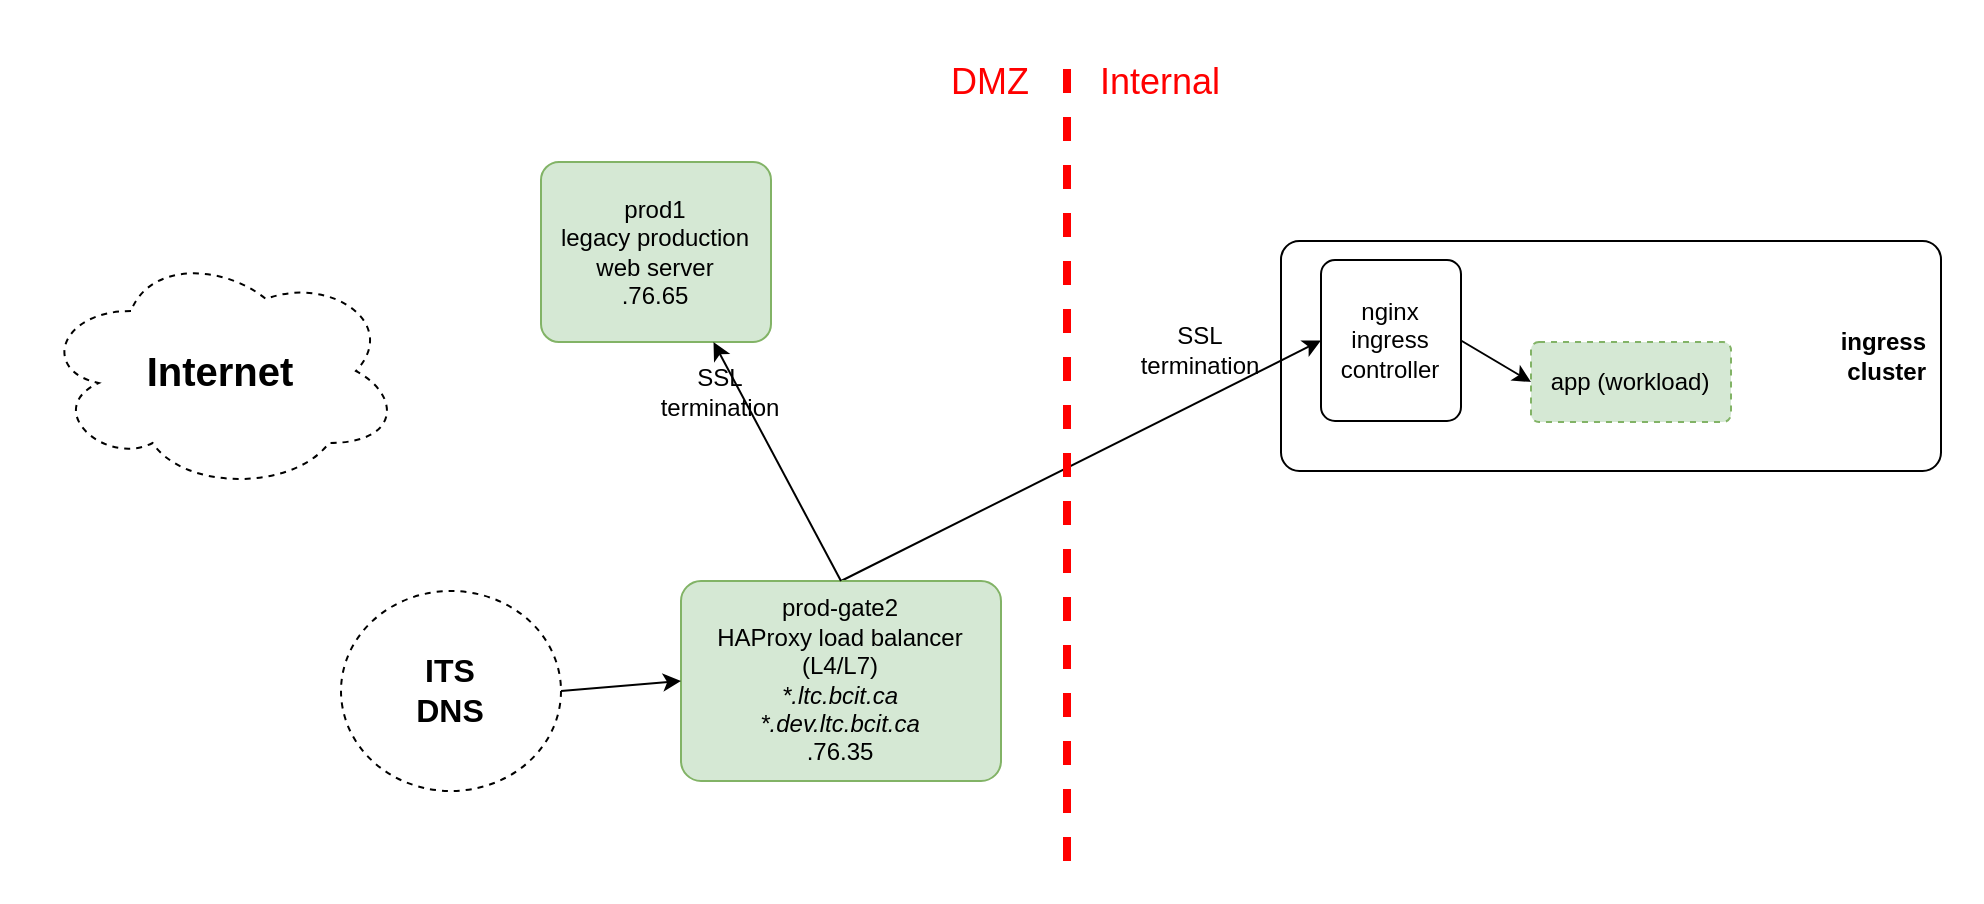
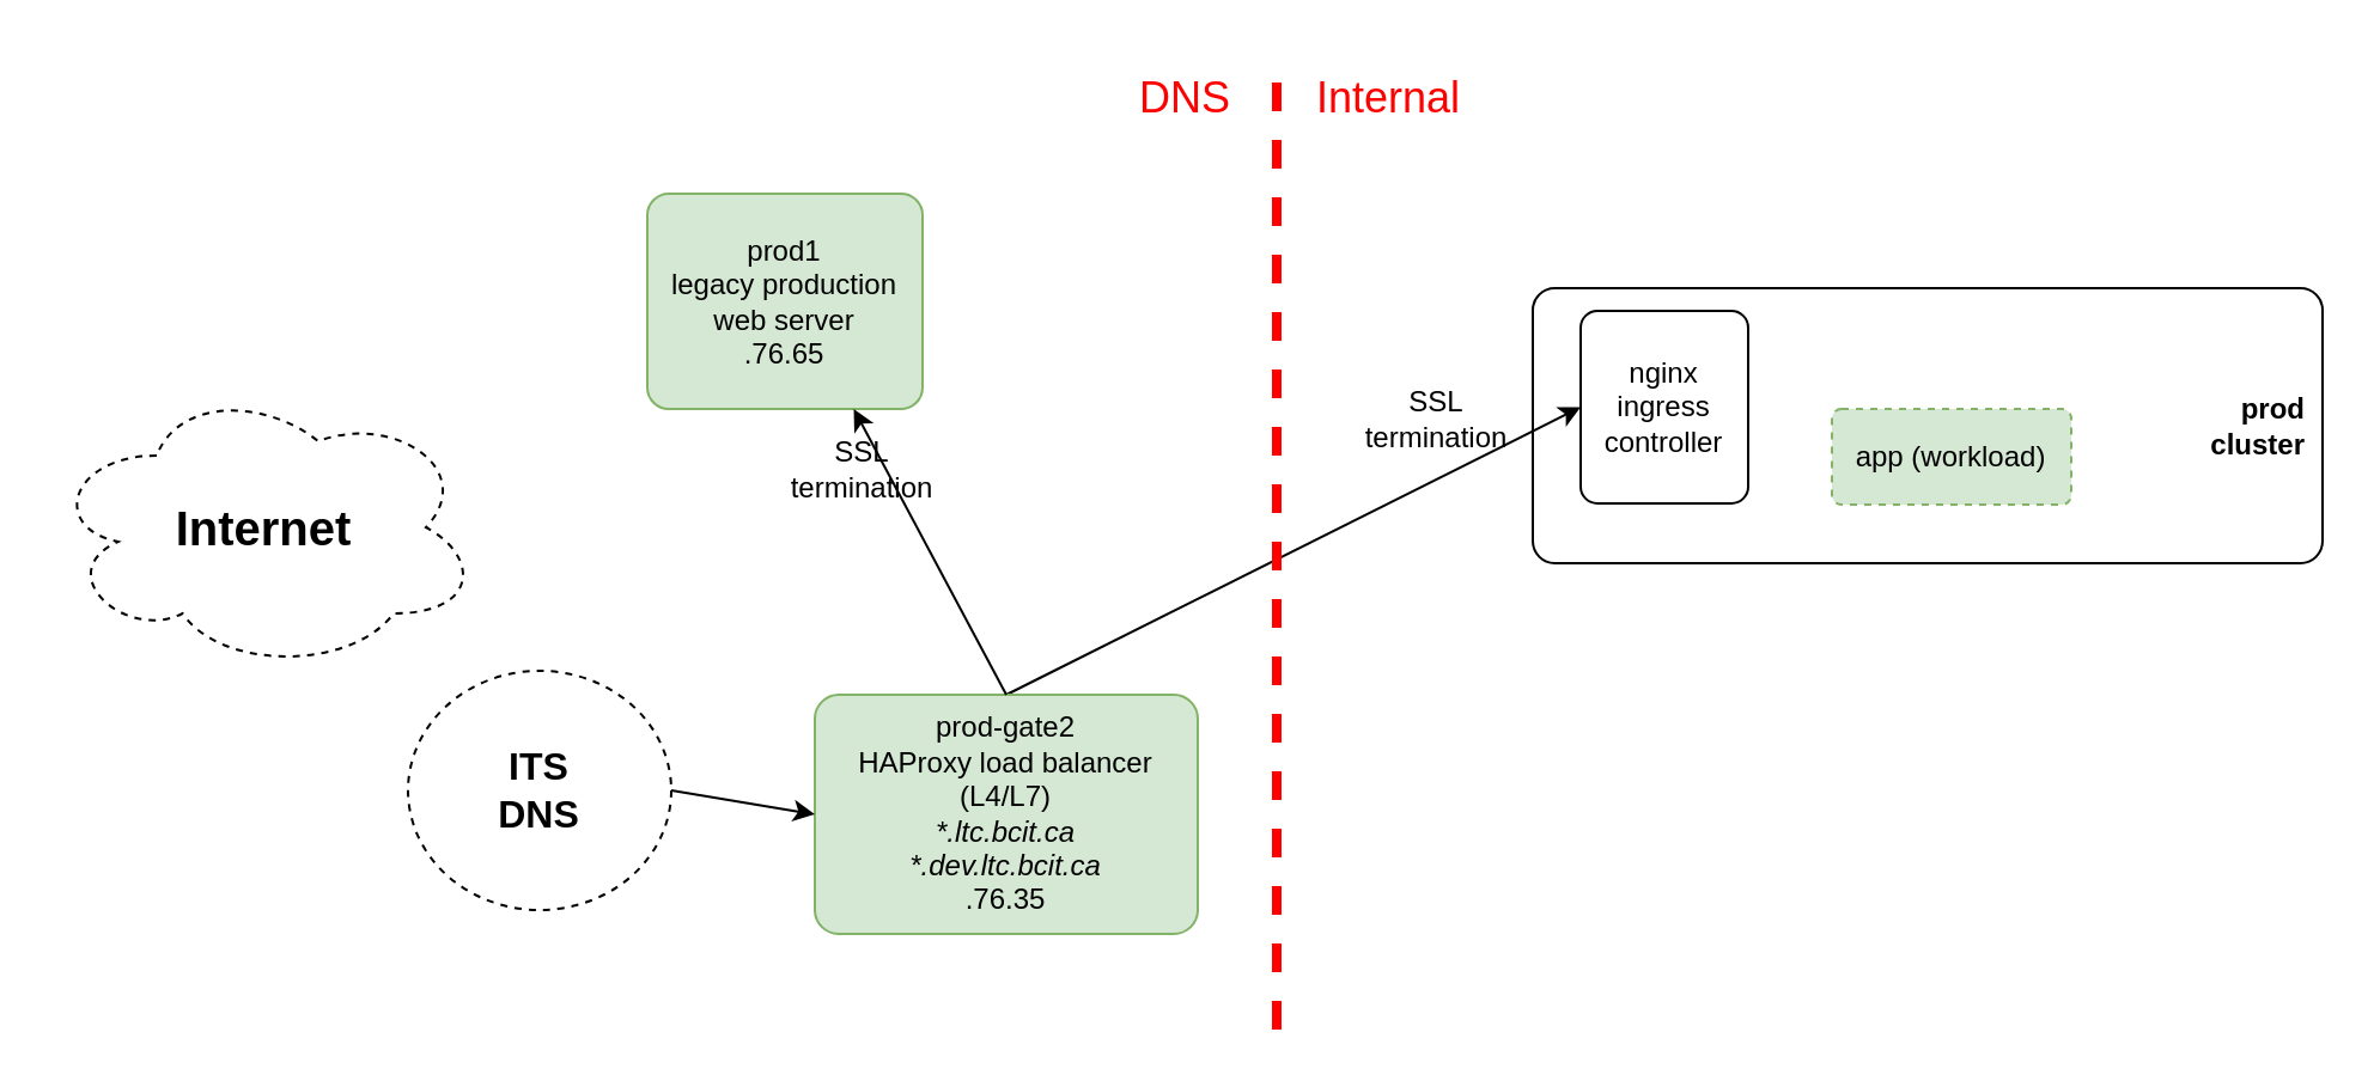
- <mxCell id="8" value="&lt;font color=&quot;#ff0000&quot; style=&quot;font-size: 18px&quot;&gt;DMZ&lt;/font&gt;" style="text;html=1;strokeColor=none;fillColor=none;align=center;verticalAlign=middle;whiteSpace=wrap;rounded=0;dashed=1;fontSize=20;labelPosition=center;verticalLabelPosition=middle;" parent="1" vertex="1"><mxGeometry x="460" y="20" width="70" height="40" as="geometry" /></mxCell>
+ <mxCell id="8" value="&lt;font color=&quot;#ff0000&quot; style=&quot;font-size: 18px&quot;&gt;DNS&lt;/font&gt;" style="text;html=1;strokeColor=none;fillColor=none;align=center;verticalAlign=middle;whiteSpace=wrap;rounded=0;dashed=1;fontSize=20;labelPosition=center;verticalLabelPosition=middle;" parent="1" vertex="1"><mxGeometry x="460" y="20" width="70" height="40" as="geometry" /></mxCell>
- <mxCell id="11" value="&lt;b&gt;ingress&lt;br&gt;cluster&lt;/b&gt;" style="shape=ext;margin=3;double=0;whiteSpace=wrap;html=1;align=right;fillColor=none;rounded=1;spacingRight=5;arcSize=8;" parent="1" vertex="1"><mxGeometry x="640" y="120" width="330" height="115" as="geometry" /></mxCell>
+ <mxCell id="11" value="&lt;b&gt;prod&lt;br&gt;cluster&lt;/b&gt;" style="shape=ext;margin=3;double=0;whiteSpace=wrap;html=1;align=right;fillColor=none;rounded=1;spacingRight=5;arcSize=8;" parent="1" vertex="1"><mxGeometry x="640" y="120" width="330" height="115" as="geometry" /></mxCell>
- <mxCell id="14" style="edgeStyle=none;orthogonalLoop=1;jettySize=auto;html=1;exitX=1;exitY=0.5;exitDx=0;exitDy=0;entryX=0;entryY=0.5;entryDx=0;entryDy=0;" edge="1" parent="1" source="13" target="12"><mxGeometry relative="1" as="geometry"><mxPoint x="650" y="216.25" as="targetPoint" /><mxPoint x="360" y="245" as="sourcePoint" /></mxGeometry></mxCell>
- <mxCell id="2" value="&lt;b&gt;&lt;font style=&quot;font-size: 20px&quot;&gt;Internet&lt;/font&gt;&lt;/b&gt;" style="ellipse;shape=cloud;whiteSpace=wrap;html=1;align=center;dashed=1;" parent="1" vertex="1"><mxGeometry x="20" y="125" width="180" height="120" as="geometry" /></mxCell>
+ <mxCell id="2" value="&lt;b&gt;&lt;font style=&quot;font-size: 20px&quot;&gt;Internet&lt;/font&gt;&lt;/b&gt;" style="ellipse;shape=cloud;whiteSpace=wrap;html=1;align=center;dashed=1;" parent="1" vertex="1"><mxGeometry x="20" y="160" width="180" height="120" as="geometry" /></mxCell>
- <mxCell id="7" value="&lt;b style=&quot;font-size: 16px&quot;&gt;ITS&lt;br&gt;DNS&lt;/b&gt;" style="ellipse;whiteSpace=wrap;html=1;align=center;dashed=1;rounded=1;fillColor=none;" parent="1" vertex="1"><mxGeometry x="170" y="295" width="110" height="100" as="geometry" /></mxCell>
+ <mxCell id="7" value="&lt;b style=&quot;font-size: 16px&quot;&gt;ITS&lt;br&gt;DNS&lt;/b&gt;" style="ellipse;whiteSpace=wrap;html=1;align=center;dashed=1;rounded=1;fillColor=none;" parent="1" vertex="1"><mxGeometry x="170" y="280" width="110" height="100" as="geometry" /></mxCell>
